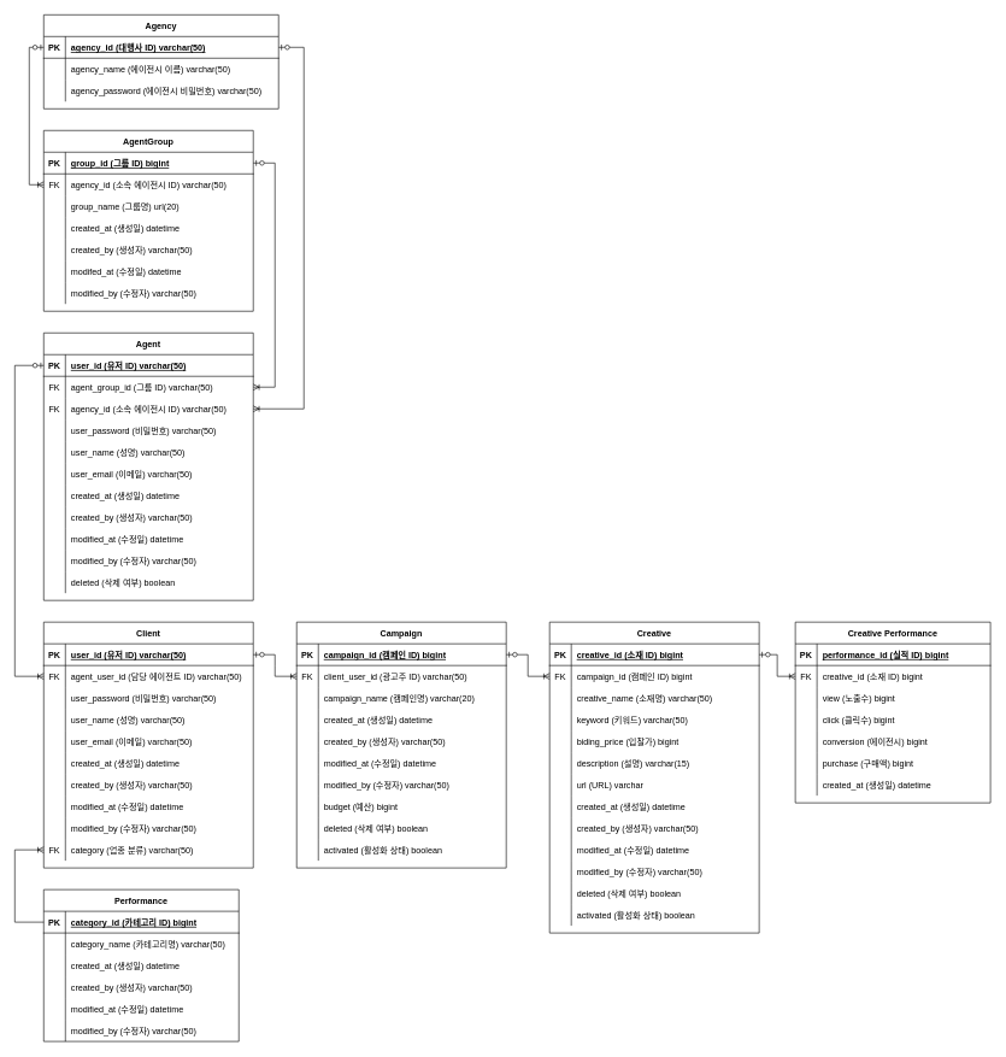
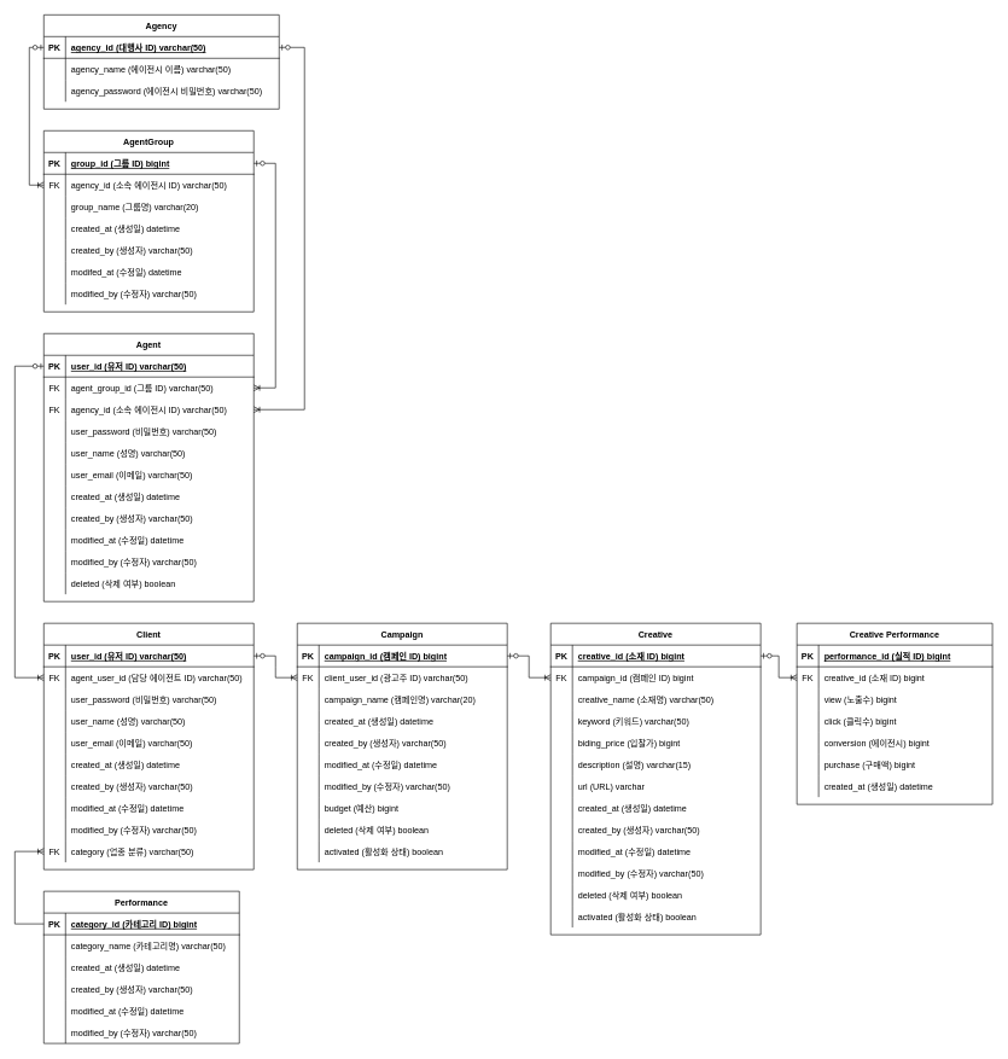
- <mxCell id="45" value="group_name (그룹명) url(20)" style="shape=partialRectangle;connectable=0;fillColor=none;top=0;left=0;bottom=0;right=0;align=left;spacingLeft=6;overflow=hidden;" parent="43" vertex="1"><mxGeometry x="30" width="260" height="30" as="geometry"><mxRectangle width="260" height="30" as="alternateBounds" /></mxGeometry></mxCell>
+ <mxCell id="45" value="group_name (그룹명) varchar(20)" style="shape=partialRectangle;connectable=0;fillColor=none;top=0;left=0;bottom=0;right=0;align=left;spacingLeft=6;overflow=hidden;" parent="43" vertex="1"><mxGeometry x="30" width="260" height="30" as="geometry"><mxRectangle width="260" height="30" as="alternateBounds" /></mxGeometry></mxCell>
